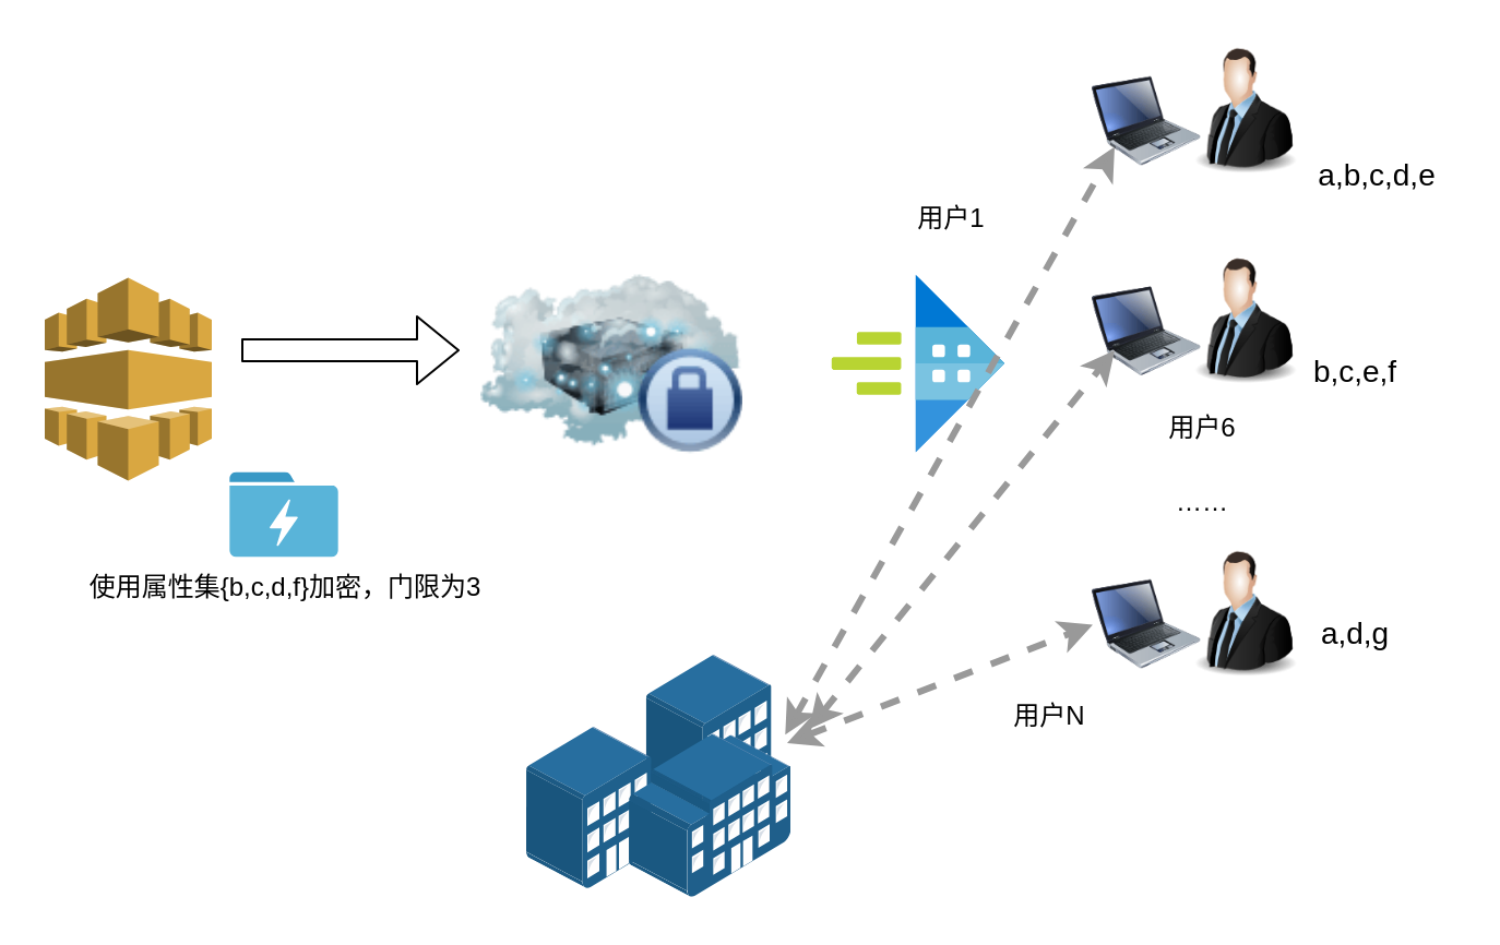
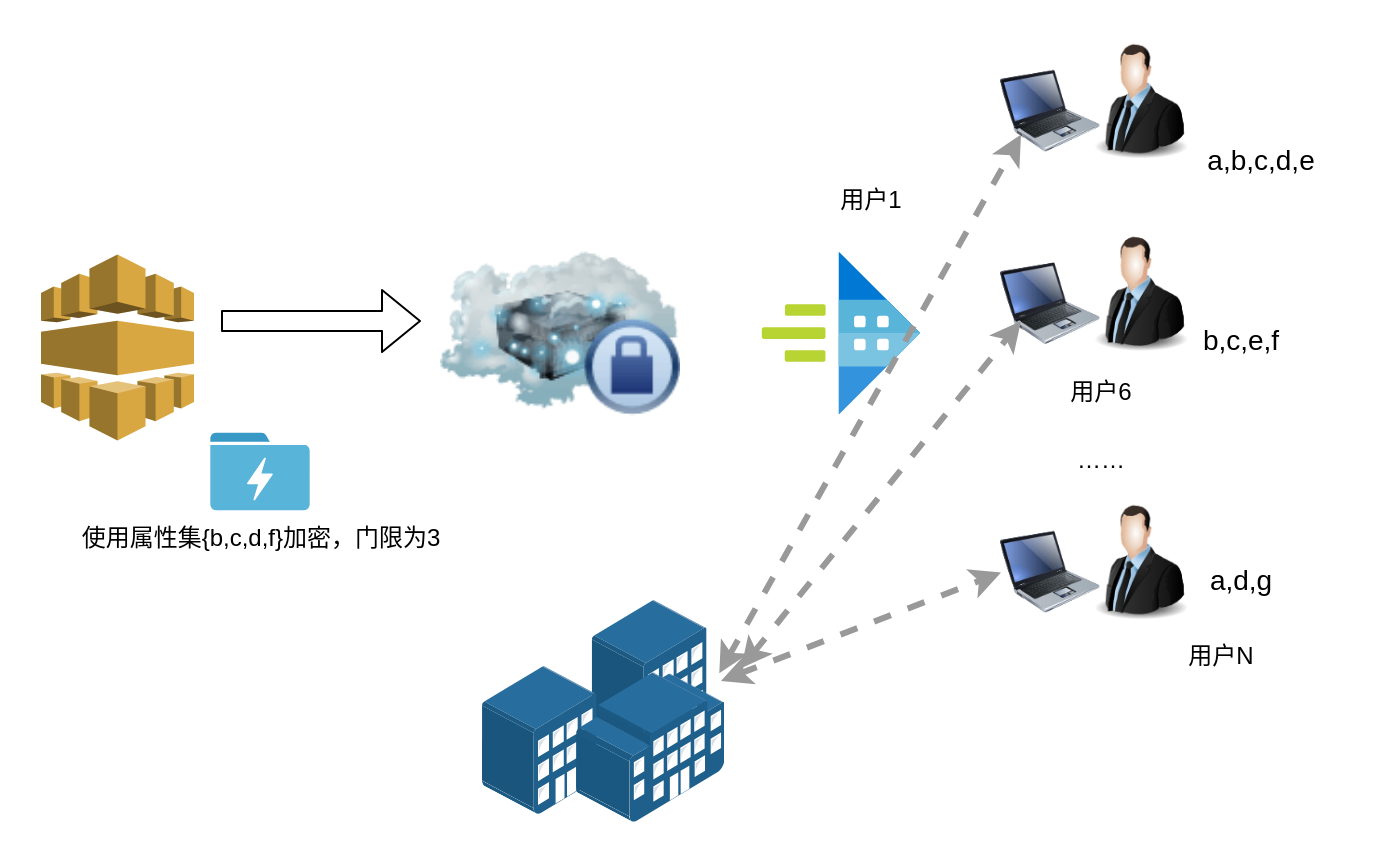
- <mxCell id="12" value="用户N" style="text;html=1;align=center;verticalAlign=middle;resizable=0;points=[];autosize=1;" parent="1" vertex="1"><mxGeometry x="455" y="317.5" width="50" height="20" as="geometry" /></mxCell>
+ <mxCell id="12" value="用户N" style="text;html=1;align=center;verticalAlign=middle;resizable=0;points=[];autosize=1;" parent="1" vertex="1"><mxGeometry x="585" y="317.5" width="50" height="20" as="geometry" /></mxCell>
